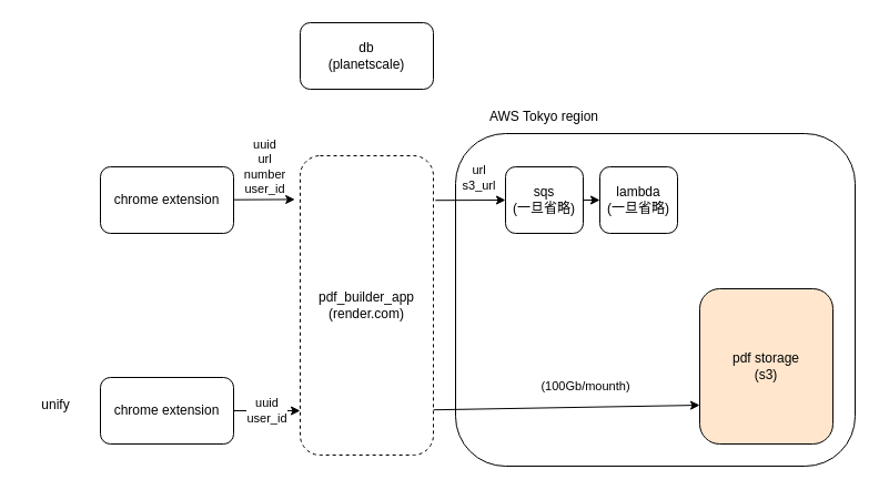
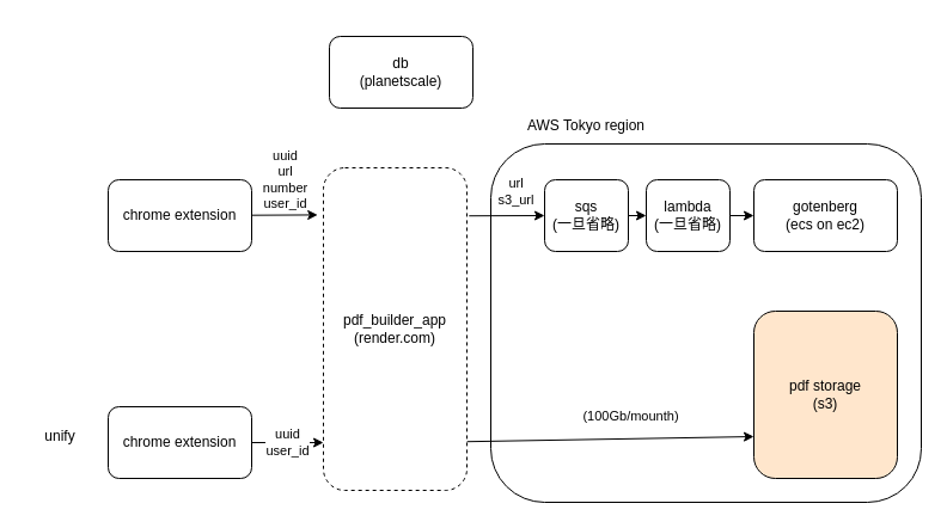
- <mxCell id="14" value="db&lt;br&gt;(planetscale)" style="rounded=1;whiteSpace=wrap;html=1;" vertex="1" parent="1"><mxGeometry x="270" y="20" width="120" height="60" as="geometry" /></mxCell>
+ <mxCell id="14" value="db&lt;br&gt;(planetscale)" style="rounded=1;whiteSpace=wrap;html=1;" vertex="1" parent="1"><mxGeometry x="275" y="30" width="120" height="60" as="geometry" /></mxCell>
+ <mxCell id="17" style="edgeStyle=none;html=1;" edge="1" parent="1" source="18" target="5"><mxGeometry relative="1" as="geometry" /></mxCell>
+ <mxCell id="5" value="gotenberg&lt;br&gt;(ecs on ec2)" style="rounded=1;whiteSpace=wrap;html=1;" vertex="1" parent="1"><mxGeometry x="630" y="150" width="120" height="60" as="geometry" /></mxCell>
